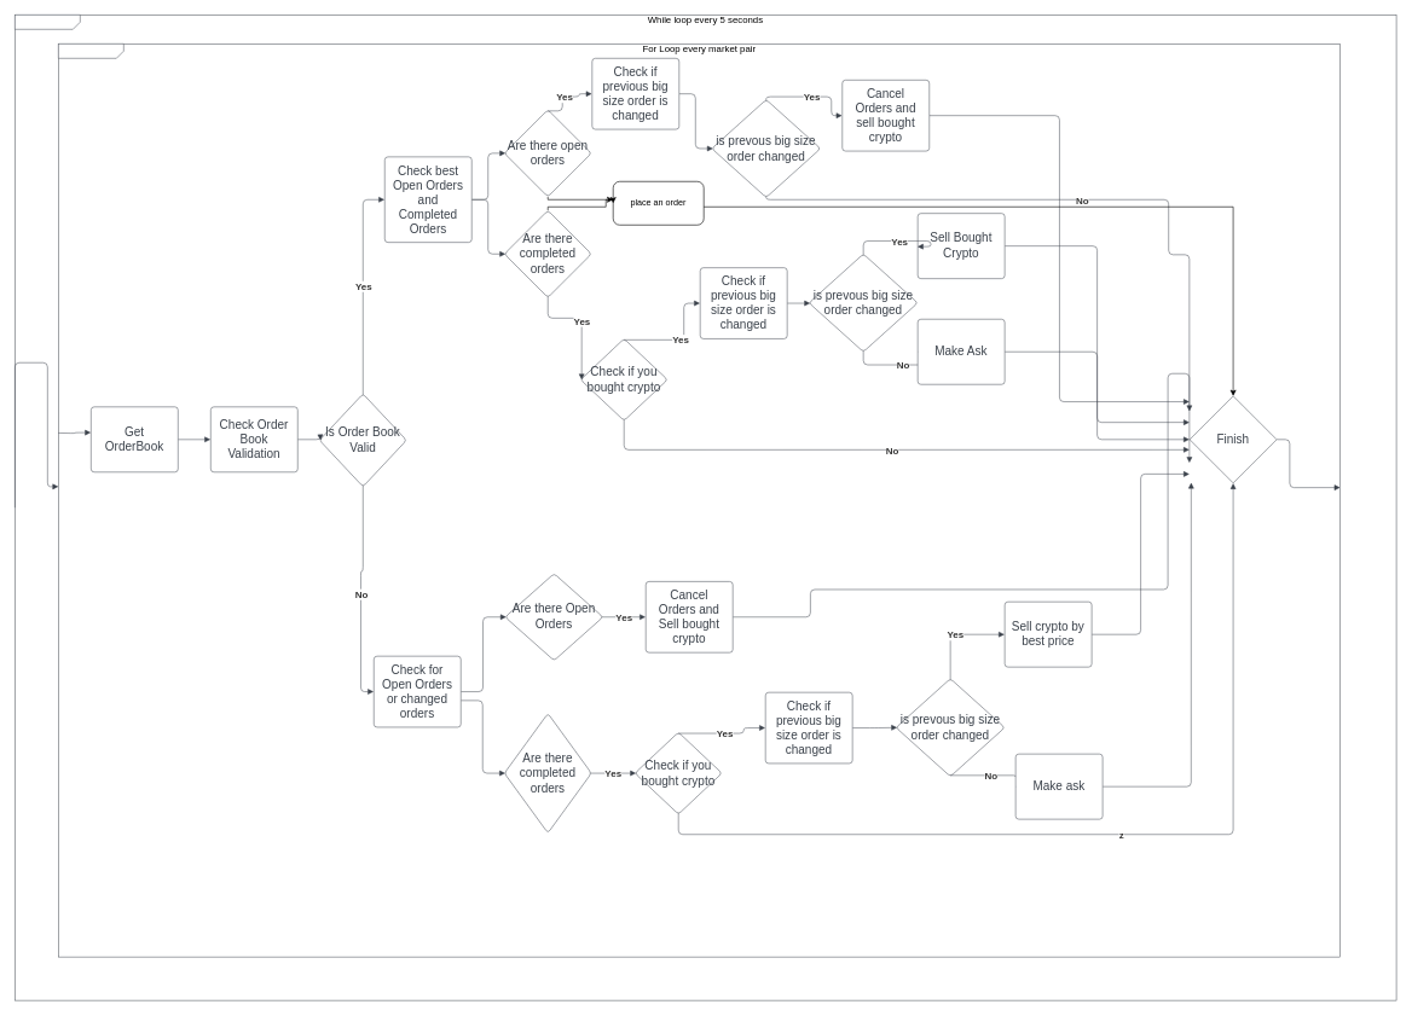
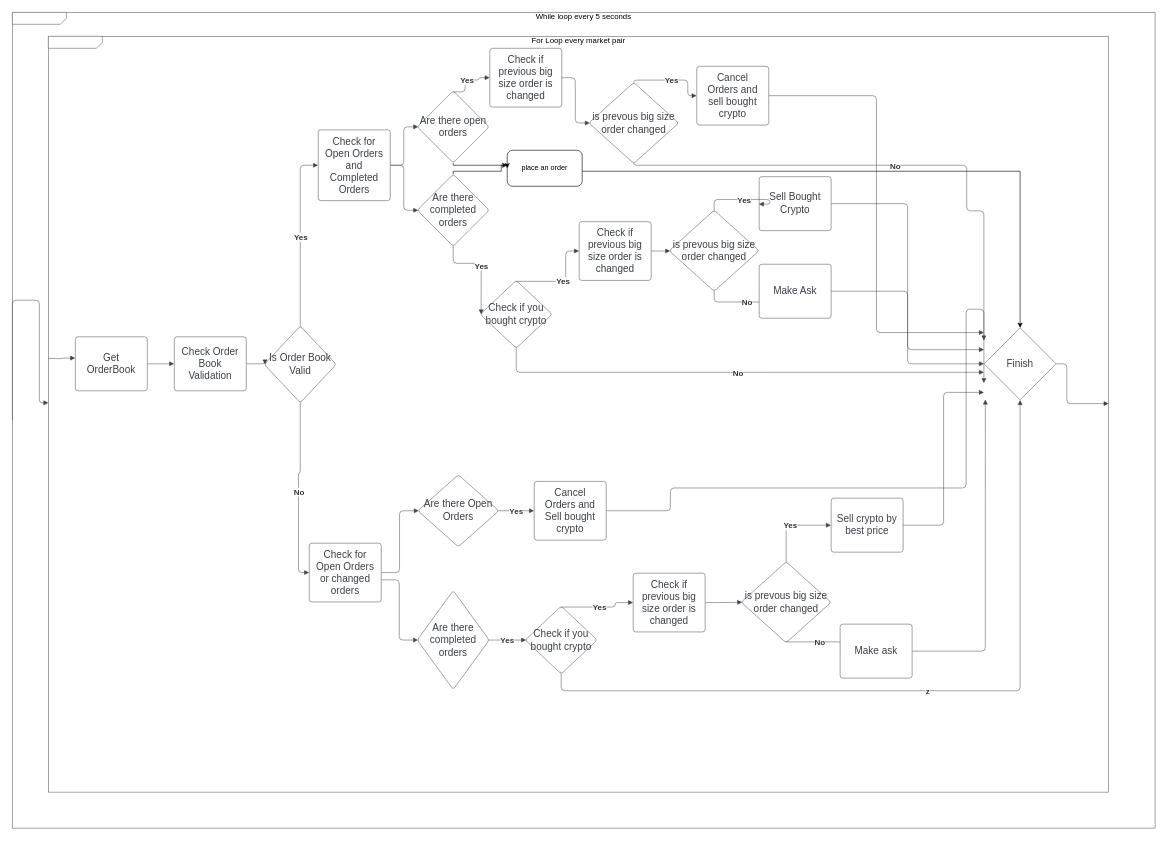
- <mxCell id="22" value="Check best Open Orders and Completed Orders" style="html=1;overflow=block;blockSpacing=1;whiteSpace=wrap;fontSize=16.7;fontColor=#3a414a;spacing=9;strokeColor=#3a414a;strokeOpacity=100;rounded=1;absoluteArcSize=1;arcSize=9;strokeWidth=0.8;" vertex="1" parent="1"><mxGeometry x="530" y="216" width="120" height="118" as="geometry" /></mxCell>
+ <mxCell id="22" value="Check for Open Orders and Completed Orders" style="html=1;overflow=block;blockSpacing=1;whiteSpace=wrap;fontSize=16.7;fontColor=#3a414a;spacing=9;strokeColor=#3a414a;strokeOpacity=100;rounded=1;absoluteArcSize=1;arcSize=9;strokeWidth=0.8;" vertex="1" parent="1"><mxGeometry x="530" y="216" width="120" height="118" as="geometry" /></mxCell>
